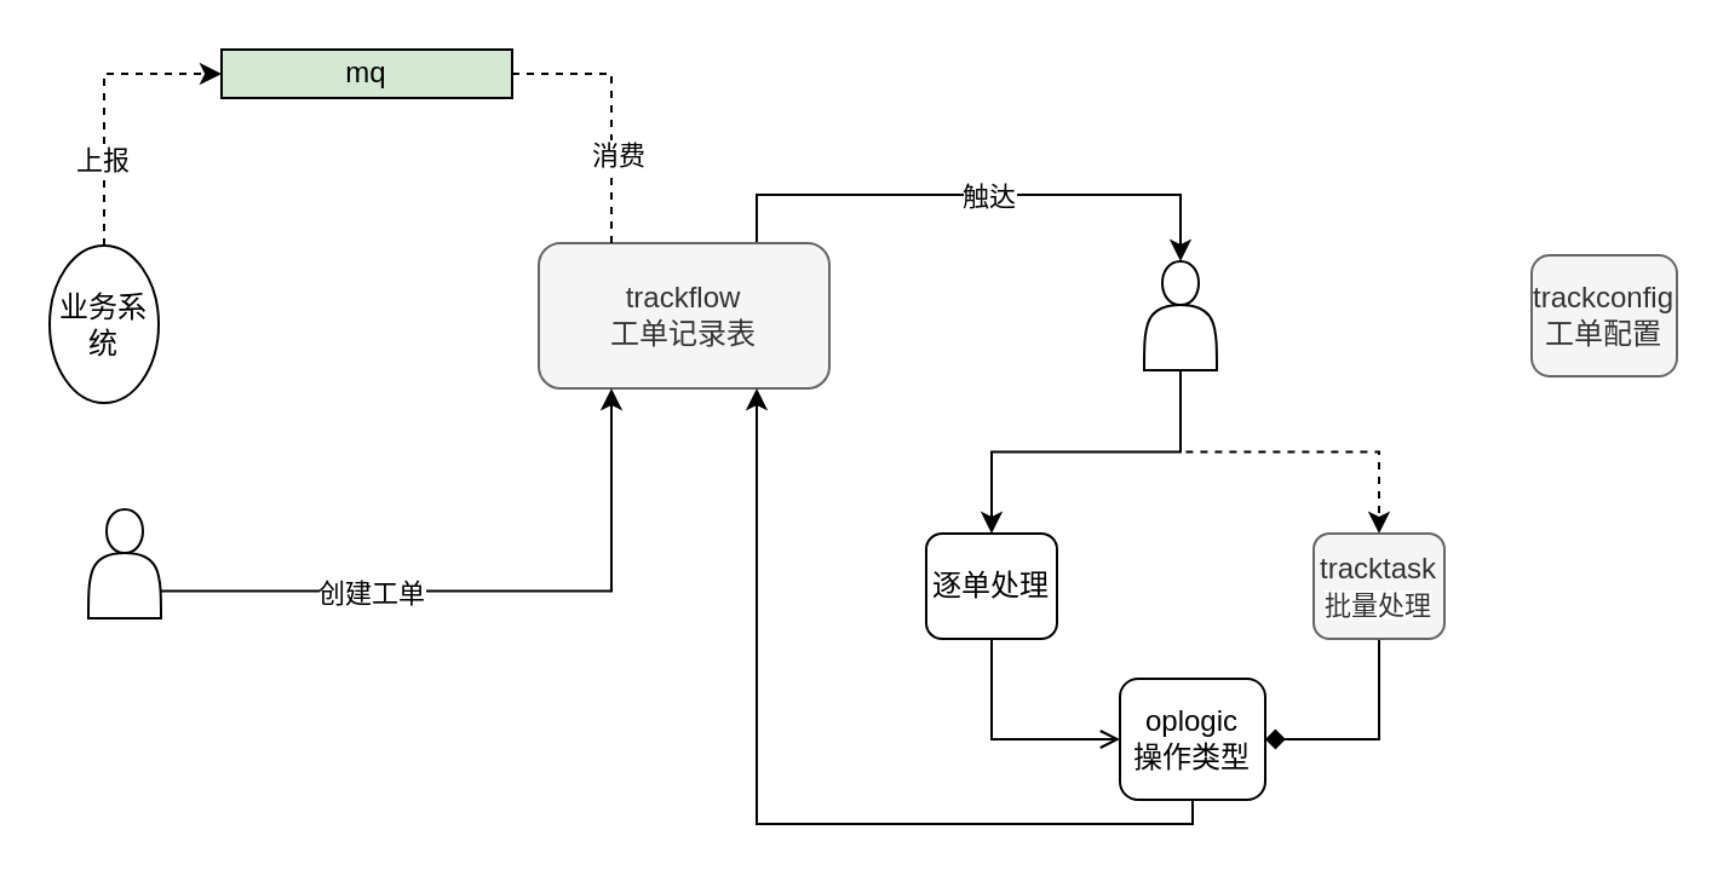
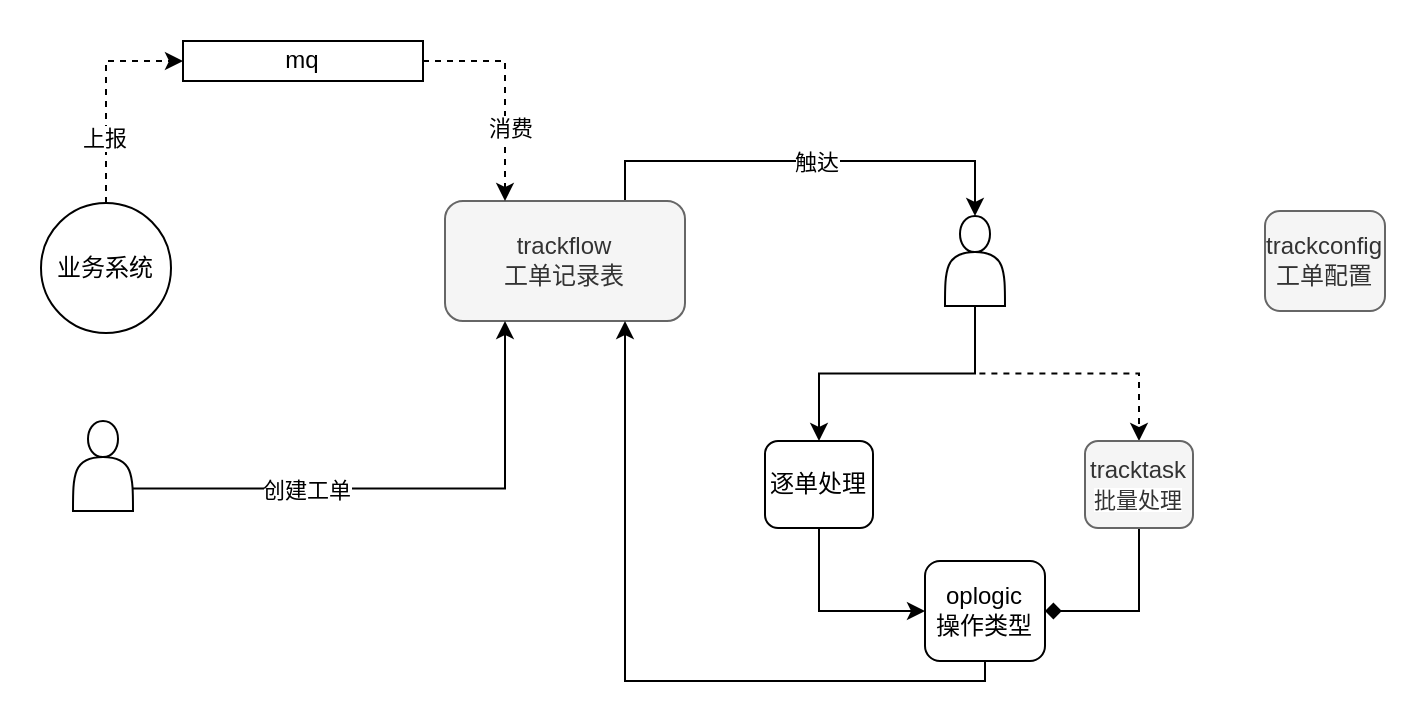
- <mxCell id="10" value="mq" style="rounded=0;whiteSpace=wrap;html=1;fillColor=#d5e8d4;" vertex="1" parent="1"><mxGeometry x="91" y="20" width="120" height="20" as="geometry" /></mxCell>
+ <mxCell id="10" value="mq" style="rounded=0;whiteSpace=wrap;html=1;" vertex="1" parent="1"><mxGeometry x="91" y="20" width="120" height="20" as="geometry" /></mxCell>
- <mxCell id="11" style="edgeStyle=orthogonalEdgeStyle;rounded=0;orthogonalLoop=1;jettySize=auto;html=1;exitX=1;exitY=0.5;exitDx=0;exitDy=0;strokeColor=default;dashed=1;entryX=0.25;entryY=0;entryDx=0;entryDy=0;endArrow=none;" edge="1" parent="1" source="10" target="4"><mxGeometry relative="1" as="geometry"><mxPoint x="196" y="-5" as="sourcePoint" /></mxGeometry></mxCell>
+ <mxCell id="11" style="edgeStyle=orthogonalEdgeStyle;rounded=0;orthogonalLoop=1;jettySize=auto;html=1;exitX=1;exitY=0.5;exitDx=0;exitDy=0;strokeColor=default;dashed=1;entryX=0.25;entryY=0;entryDx=0;entryDy=0;" edge="1" parent="1" source="10" target="4"><mxGeometry relative="1" as="geometry"><mxPoint x="196" y="-5" as="sourcePoint" /></mxGeometry></mxCell>
- <mxCell id="7" value="业务系统" style="ellipse;whiteSpace=wrap;html=1;aspect=fixed;" vertex="1" parent="1"><mxGeometry x="20" y="101" width="45" height="65" as="geometry" /></mxCell>
+ <mxCell id="7" value="业务系统" style="ellipse;whiteSpace=wrap;html=1;aspect=fixed;" vertex="1" parent="1"><mxGeometry x="20" y="101" width="65" height="65" as="geometry" /></mxCell>
- <mxCell id="21" style="edgeStyle=orthogonalEdgeStyle;rounded=0;orthogonalLoop=1;jettySize=auto;html=1;exitX=0.5;exitY=1;exitDx=0;exitDy=0;entryX=0;entryY=0.5;entryDx=0;entryDy=0;strokeColor=default;endArrow=open;" edge="1" parent="1" source="22" target="20"><mxGeometry relative="1" as="geometry" /></mxCell>
+ <mxCell id="21" style="edgeStyle=orthogonalEdgeStyle;rounded=0;orthogonalLoop=1;jettySize=auto;html=1;exitX=0.5;exitY=1;exitDx=0;exitDy=0;entryX=0;entryY=0.5;entryDx=0;entryDy=0;strokeColor=default;" edge="1" parent="1" source="22" target="20"><mxGeometry relative="1" as="geometry" /></mxCell>
